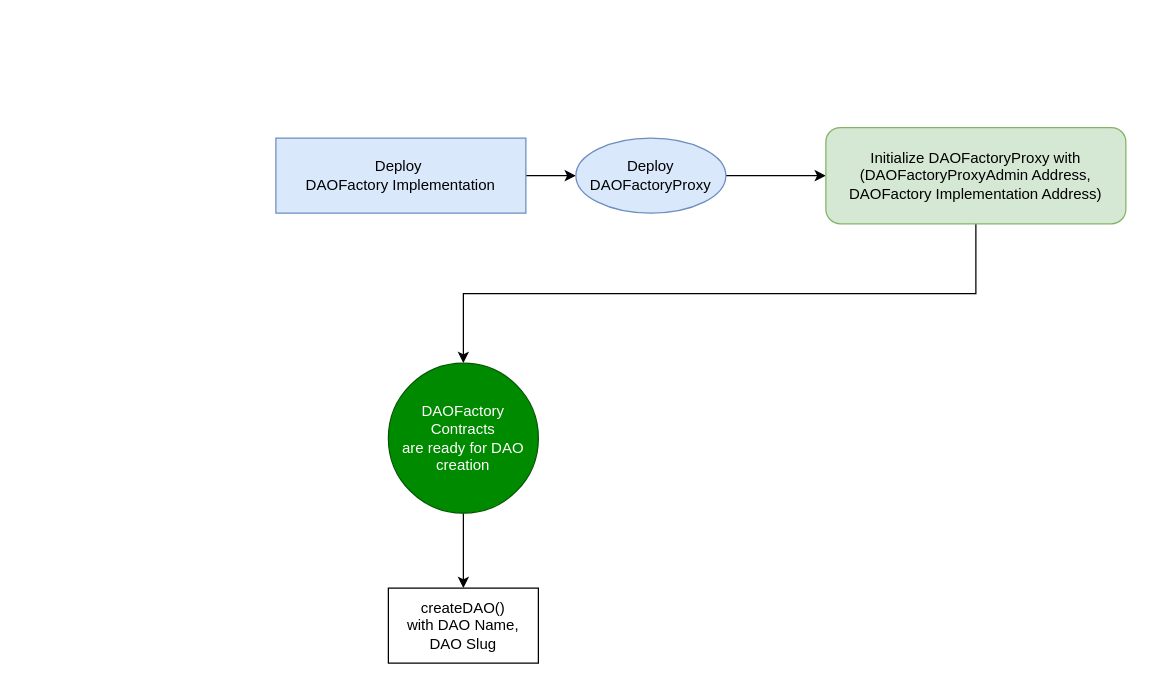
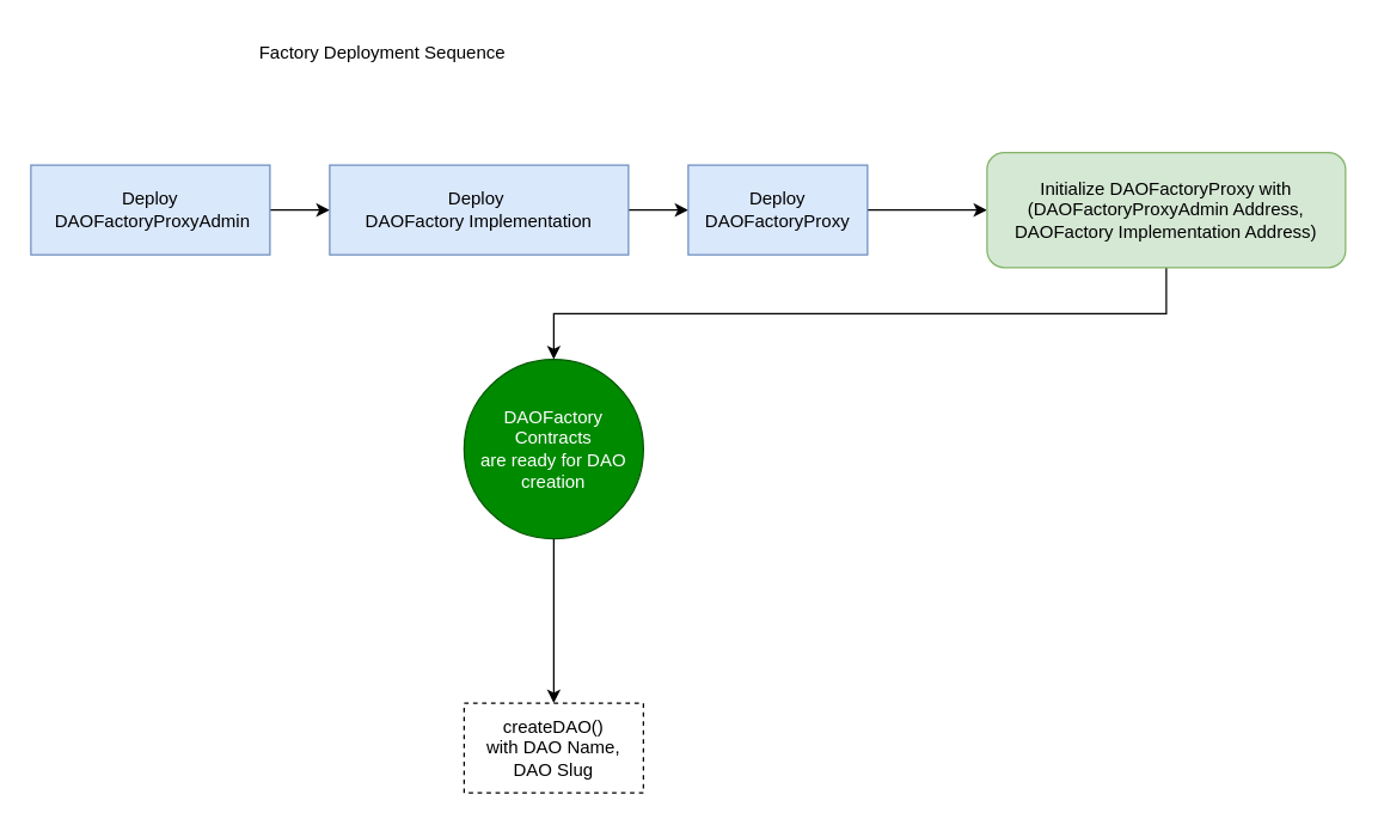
+ <mxCell id="4" value="Factory&amp;nbsp;&lt;span style=&quot;background-color: transparent; color: light-dark(rgb(0, 0, 0), rgb(255, 255, 255));&quot;&gt;Deployment Sequence&lt;/span&gt;" style="text;html=1;align=center;verticalAlign=middle;resizable=0;points=[];autosize=1;strokeColor=none;fillColor=none;" vertex="1" parent="1"><mxGeometry x="160" y="20" width="190" height="30" as="geometry" /></mxCell>
+ <mxCell id="3" value="&lt;span style=&quot;text-wrap-mode: nowrap;&quot;&gt;Deploy&lt;/span&gt;&lt;div&gt;&lt;span style=&quot;text-wrap-mode: nowrap;&quot;&gt;&amp;nbsp;DAOFactoryProxyAdmin&lt;/span&gt;&lt;/div&gt;" style="rounded=0;whiteSpace=wrap;html=1;fillColor=#dae8fc;strokeColor=#6c8ebf;" vertex="1" parent="1"><mxGeometry x="20" y="110" width="160" height="60" as="geometry" /></mxCell>
+ <mxCell id="2" value="" style="edgeStyle=orthogonalEdgeStyle;rounded=0;orthogonalLoop=1;jettySize=auto;html=1;" edge="1" parent="1" source="3" target="6"><mxGeometry relative="1" as="geometry" /></mxCell>
- <mxCell id="8" value="&lt;span style=&quot;text-wrap-mode: nowrap;&quot;&gt;Deploy&lt;/span&gt;&lt;div&gt;&lt;span style=&quot;text-wrap-mode: nowrap;&quot;&gt;DAOFactoryProxy&lt;/span&gt;&lt;/div&gt;" style="ellipse;whiteSpace=wrap;html=1;fillColor=#dae8fc;strokeColor=#6c8ebf;" vertex="1" parent="1"><mxGeometry x="460" y="110" width="120" height="60" as="geometry" /></mxCell>
+ <mxCell id="8" value="&lt;span style=&quot;text-wrap-mode: nowrap;&quot;&gt;Deploy&lt;/span&gt;&lt;div&gt;&lt;span style=&quot;text-wrap-mode: nowrap;&quot;&gt;DAOFactoryProxy&lt;/span&gt;&lt;/div&gt;" style="whiteSpace=wrap;html=1;rounded=0;fillColor=#dae8fc;strokeColor=#6c8ebf;" vertex="1" parent="1"><mxGeometry x="460" y="110" width="120" height="60" as="geometry" /></mxCell>
- <mxCell id="12" value="DAOFactory Contracts&lt;div&gt;are ready for DAO&lt;/div&gt;&lt;div&gt;creation&lt;/div&gt;" style="ellipse;whiteSpace=wrap;html=1;fillColor=#008a00;strokeColor=#005700;fontColor=#ffffff;" vertex="1" parent="1"><mxGeometry x="310" y="290" width="120" height="120" as="geometry" /></mxCell>
+ <mxCell id="12" value="DAOFactory Contracts&lt;div&gt;are ready for DAO&lt;/div&gt;&lt;div&gt;creation&lt;/div&gt;" style="ellipse;whiteSpace=wrap;html=1;fillColor=#008a00;strokeColor=#005700;fontColor=#ffffff;" vertex="1" parent="1"><mxGeometry x="310" y="240" width="120" height="120" as="geometry" /></mxCell>
- <mxCell id="13" value="createDAO()&lt;div&gt;with DAO Name, DAO Slug&lt;/div&gt;" style="whiteSpace=wrap;html=1;" vertex="1" parent="1"><mxGeometry x="310" y="470" width="120" height="60" as="geometry" /></mxCell>
+ <mxCell id="13" value="createDAO()&lt;div&gt;with DAO Name, DAO Slug&lt;/div&gt;" style="whiteSpace=wrap;html=1;dashed=1;" vertex="1" parent="1"><mxGeometry x="310" y="470" width="120" height="60" as="geometry" /></mxCell>
